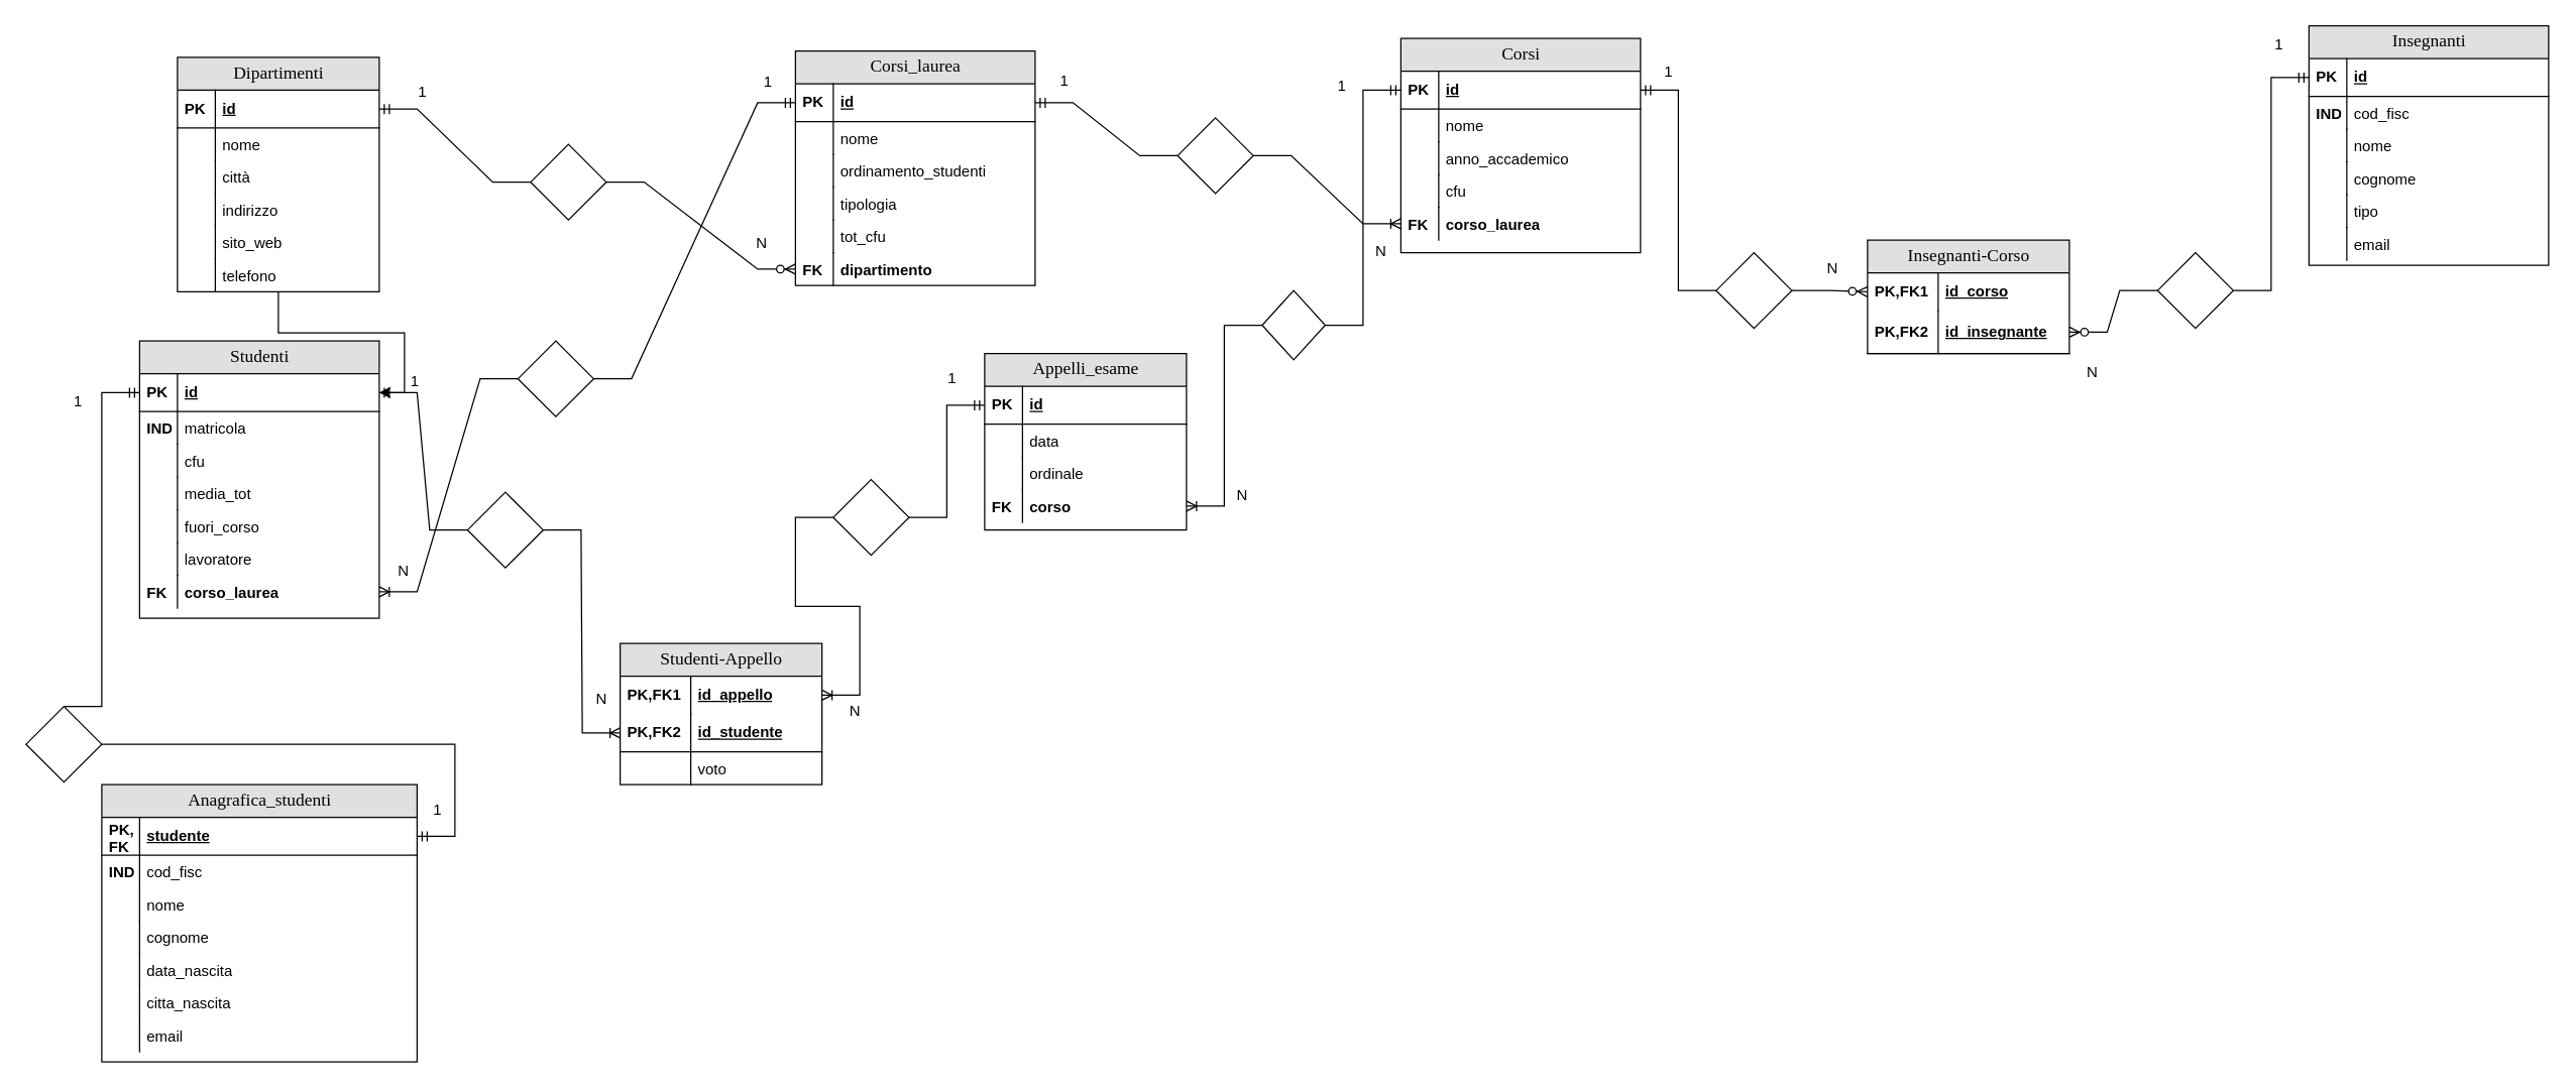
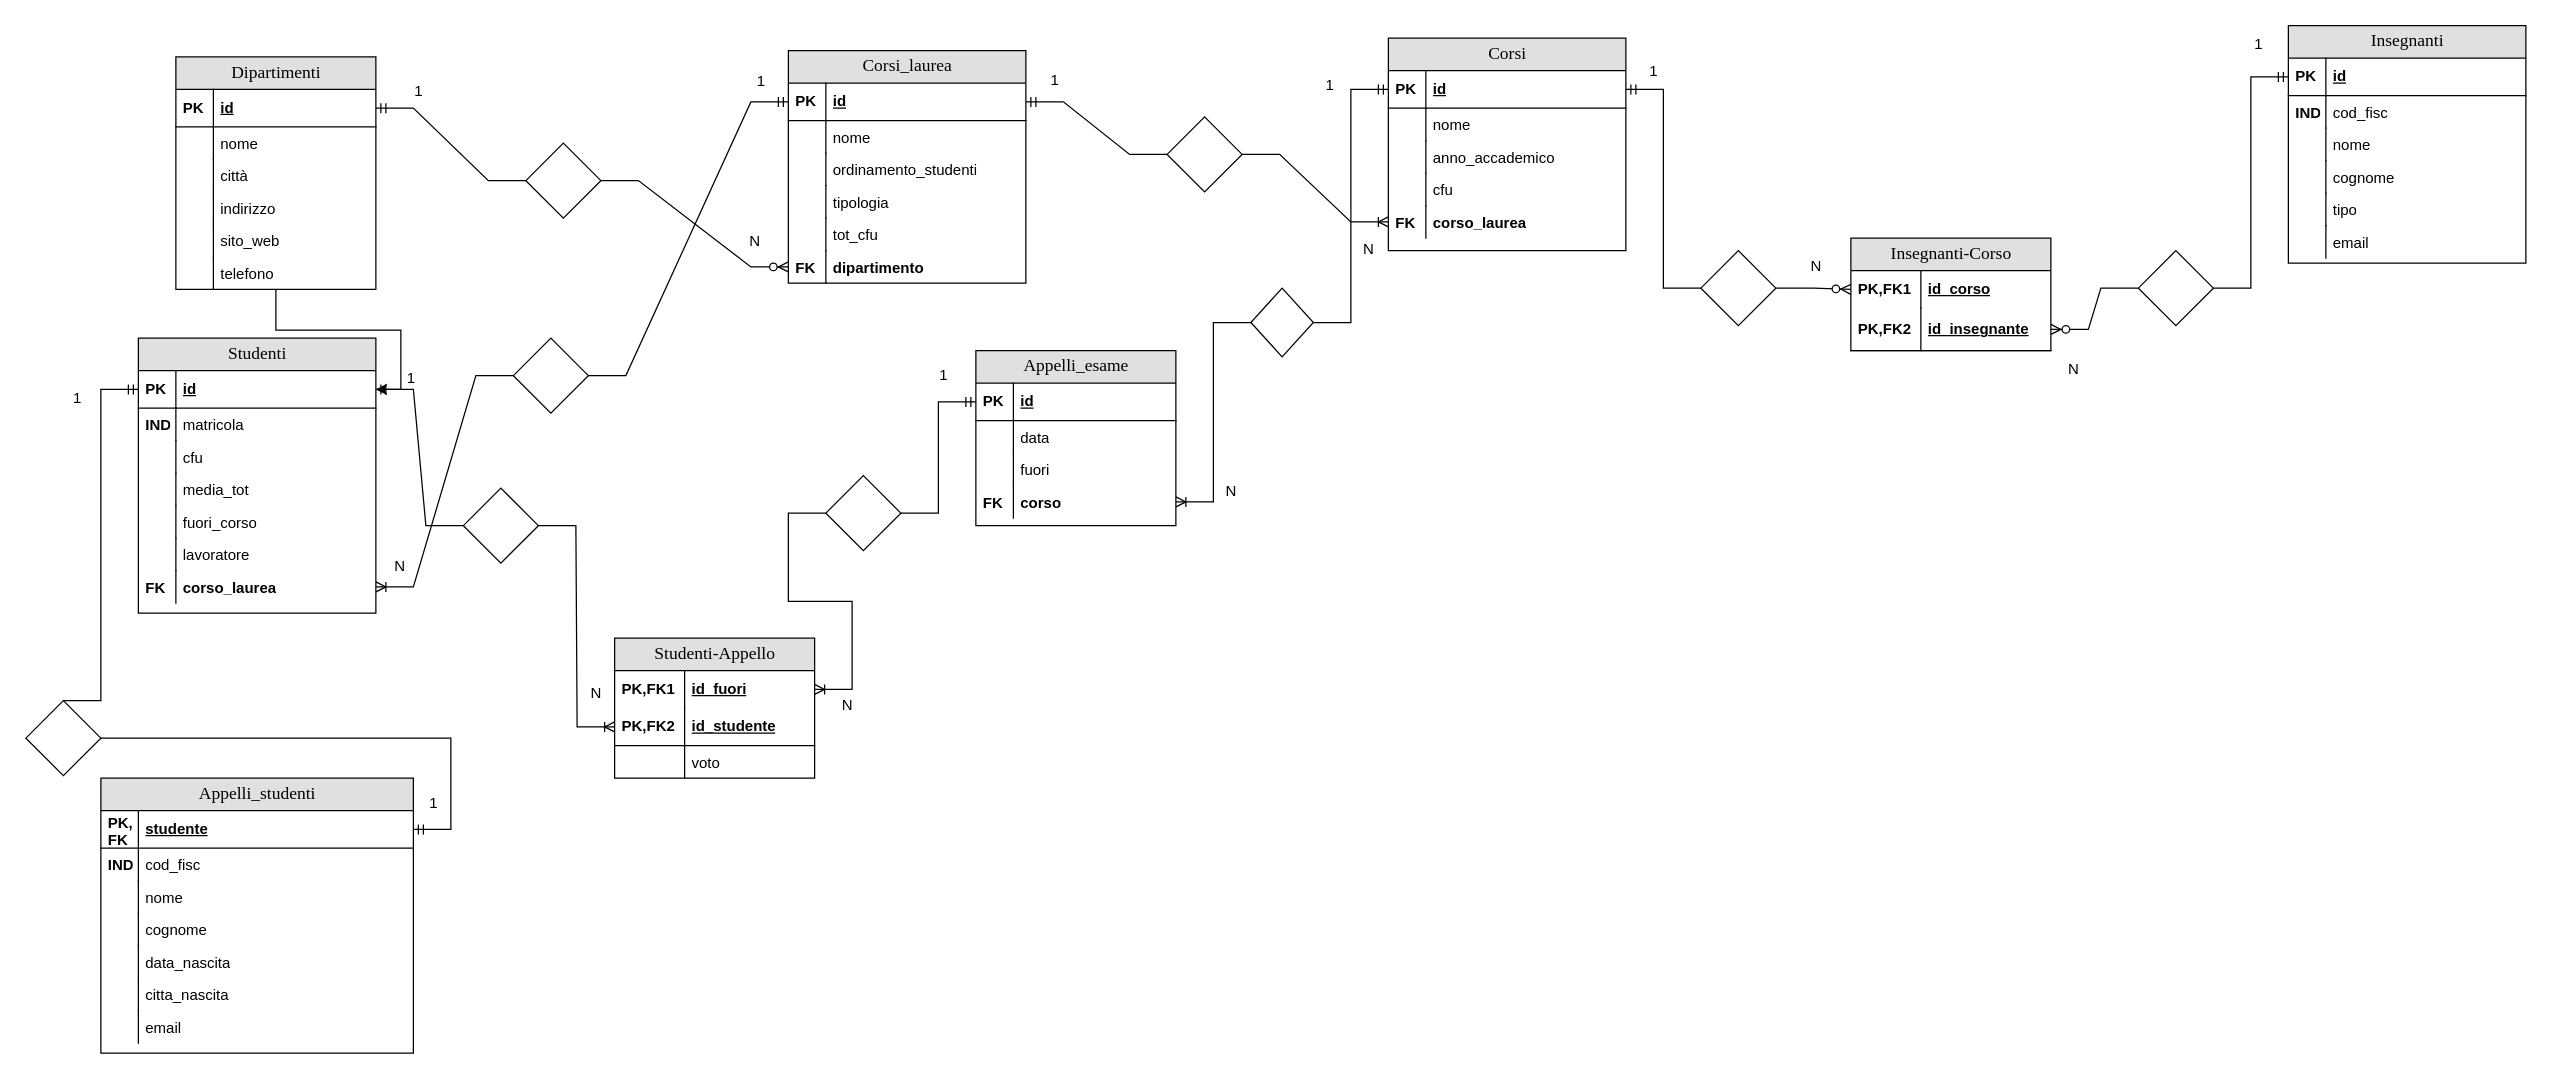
- <mxCell id="65" value="ordinale" style="shape=partialRectangle;top=0;left=0;right=0;bottom=0;html=1;align=left;verticalAlign=top;fillColor=none;spacingLeft=34;spacingRight=4;whiteSpace=wrap;overflow=hidden;rotatable=0;points=[[0,0.5],[1,0.5]];portConstraint=eastwest;dropTarget=0;" parent="60" vertex="1"><mxGeometry y="82" width="160" height="26" as="geometry" /></mxCell>
+ <mxCell id="65" value="fuori" style="shape=partialRectangle;top=0;left=0;right=0;bottom=0;html=1;align=left;verticalAlign=top;fillColor=none;spacingLeft=34;spacingRight=4;whiteSpace=wrap;overflow=hidden;rotatable=0;points=[[0,0.5],[1,0.5]];portConstraint=eastwest;dropTarget=0;" parent="60" vertex="1"><mxGeometry y="82" width="160" height="26" as="geometry" /></mxCell>
- <mxCell id="30" value="id_appello" style="shape=partialRectangle;top=0;left=0;right=0;bottom=0;html=1;align=left;verticalAlign=middle;fillColor=none;spacingLeft=60;spacingRight=4;whiteSpace=wrap;overflow=hidden;rotatable=0;points=[[0,0.5],[1,0.5]];portConstraint=eastwest;dropTarget=0;fontStyle=5;" parent="29" vertex="1"><mxGeometry y="26" width="160" height="30" as="geometry" /></mxCell>
+ <mxCell id="30" value="id_fuori" style="shape=partialRectangle;top=0;left=0;right=0;bottom=0;html=1;align=left;verticalAlign=middle;fillColor=none;spacingLeft=60;spacingRight=4;whiteSpace=wrap;overflow=hidden;rotatable=0;points=[[0,0.5],[1,0.5]];portConstraint=eastwest;dropTarget=0;fontStyle=5;" parent="29" vertex="1"><mxGeometry y="26" width="160" height="30" as="geometry" /></mxCell>
- <mxCell id="110" value="Anagrafica_studenti" style="swimlane;html=1;fontStyle=0;childLayout=stackLayout;horizontal=1;startSize=26;fillColor=#e0e0e0;horizontalStack=0;resizeParent=1;resizeLast=0;collapsible=1;marginBottom=0;swimlaneFillColor=#ffffff;align=center;rounded=0;shadow=0;comic=0;labelBackgroundColor=none;strokeWidth=1;fontFamily=Verdana;fontSize=14" vertex="1" parent="1"><mxGeometry x="80" y="622" width="250" height="220" as="geometry" /></mxCell>
+ <mxCell id="110" value="Appelli_studenti" style="swimlane;html=1;fontStyle=0;childLayout=stackLayout;horizontal=1;startSize=26;fillColor=#e0e0e0;horizontalStack=0;resizeParent=1;resizeLast=0;collapsible=1;marginBottom=0;swimlaneFillColor=#ffffff;align=center;rounded=0;shadow=0;comic=0;labelBackgroundColor=none;strokeWidth=1;fontFamily=Verdana;fontSize=14" vertex="1" parent="1"><mxGeometry x="80" y="622" width="250" height="220" as="geometry" /></mxCell>
